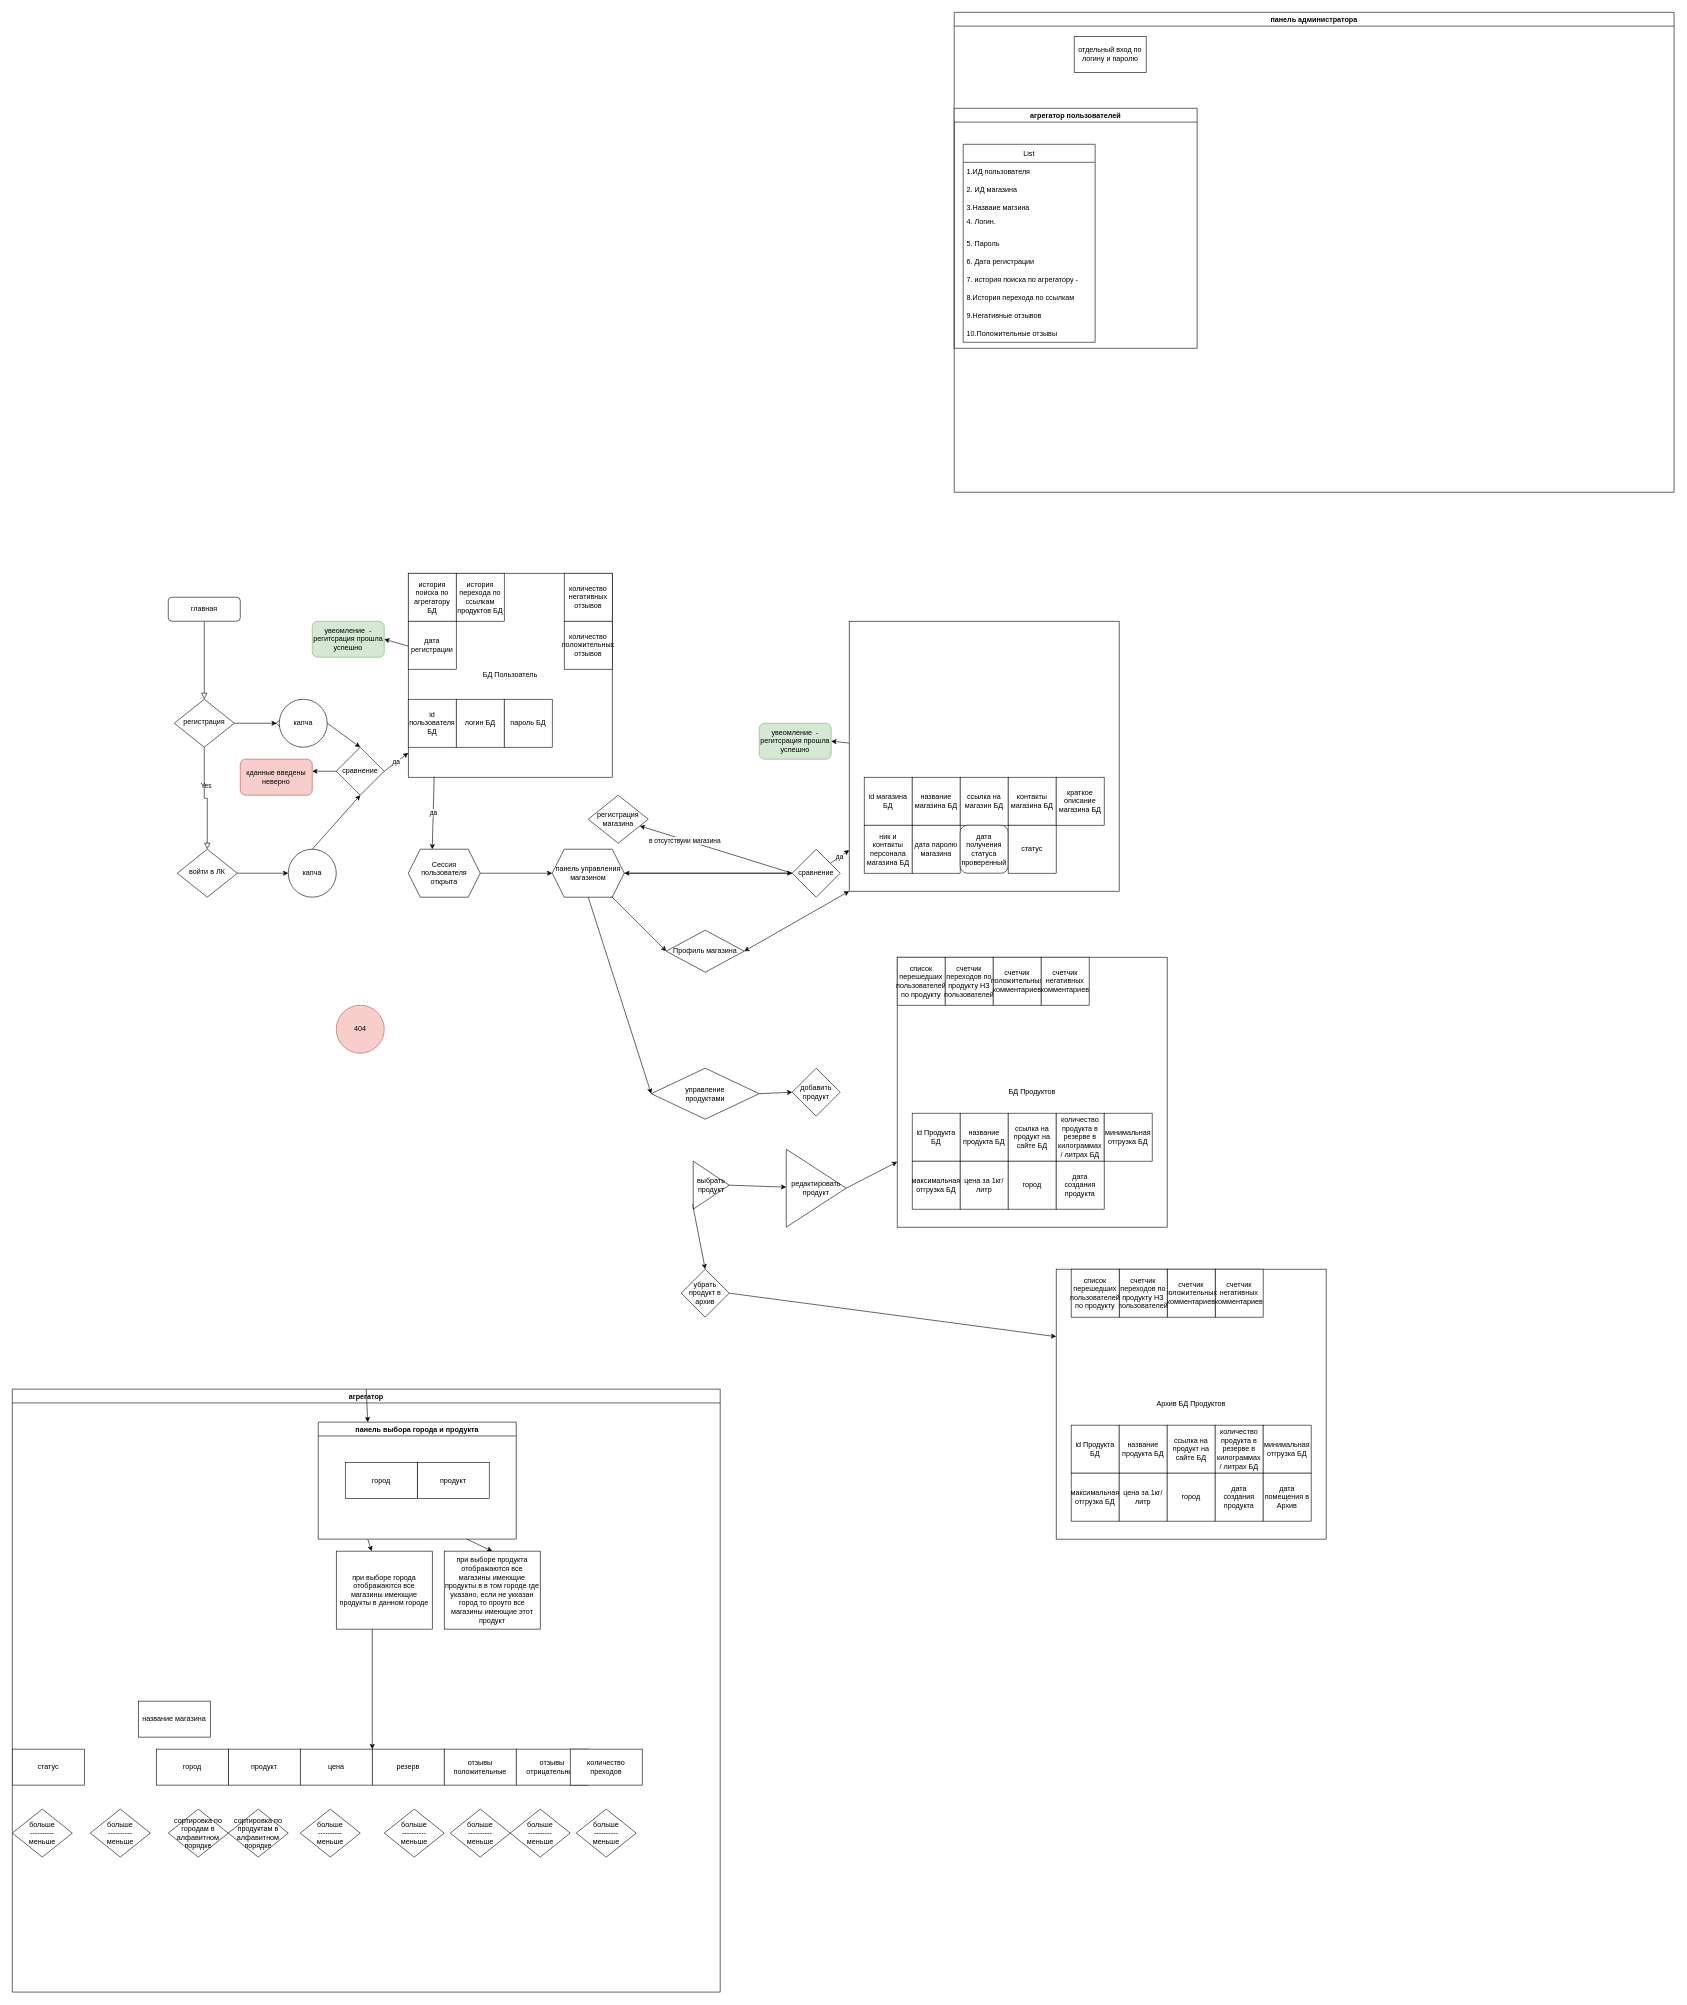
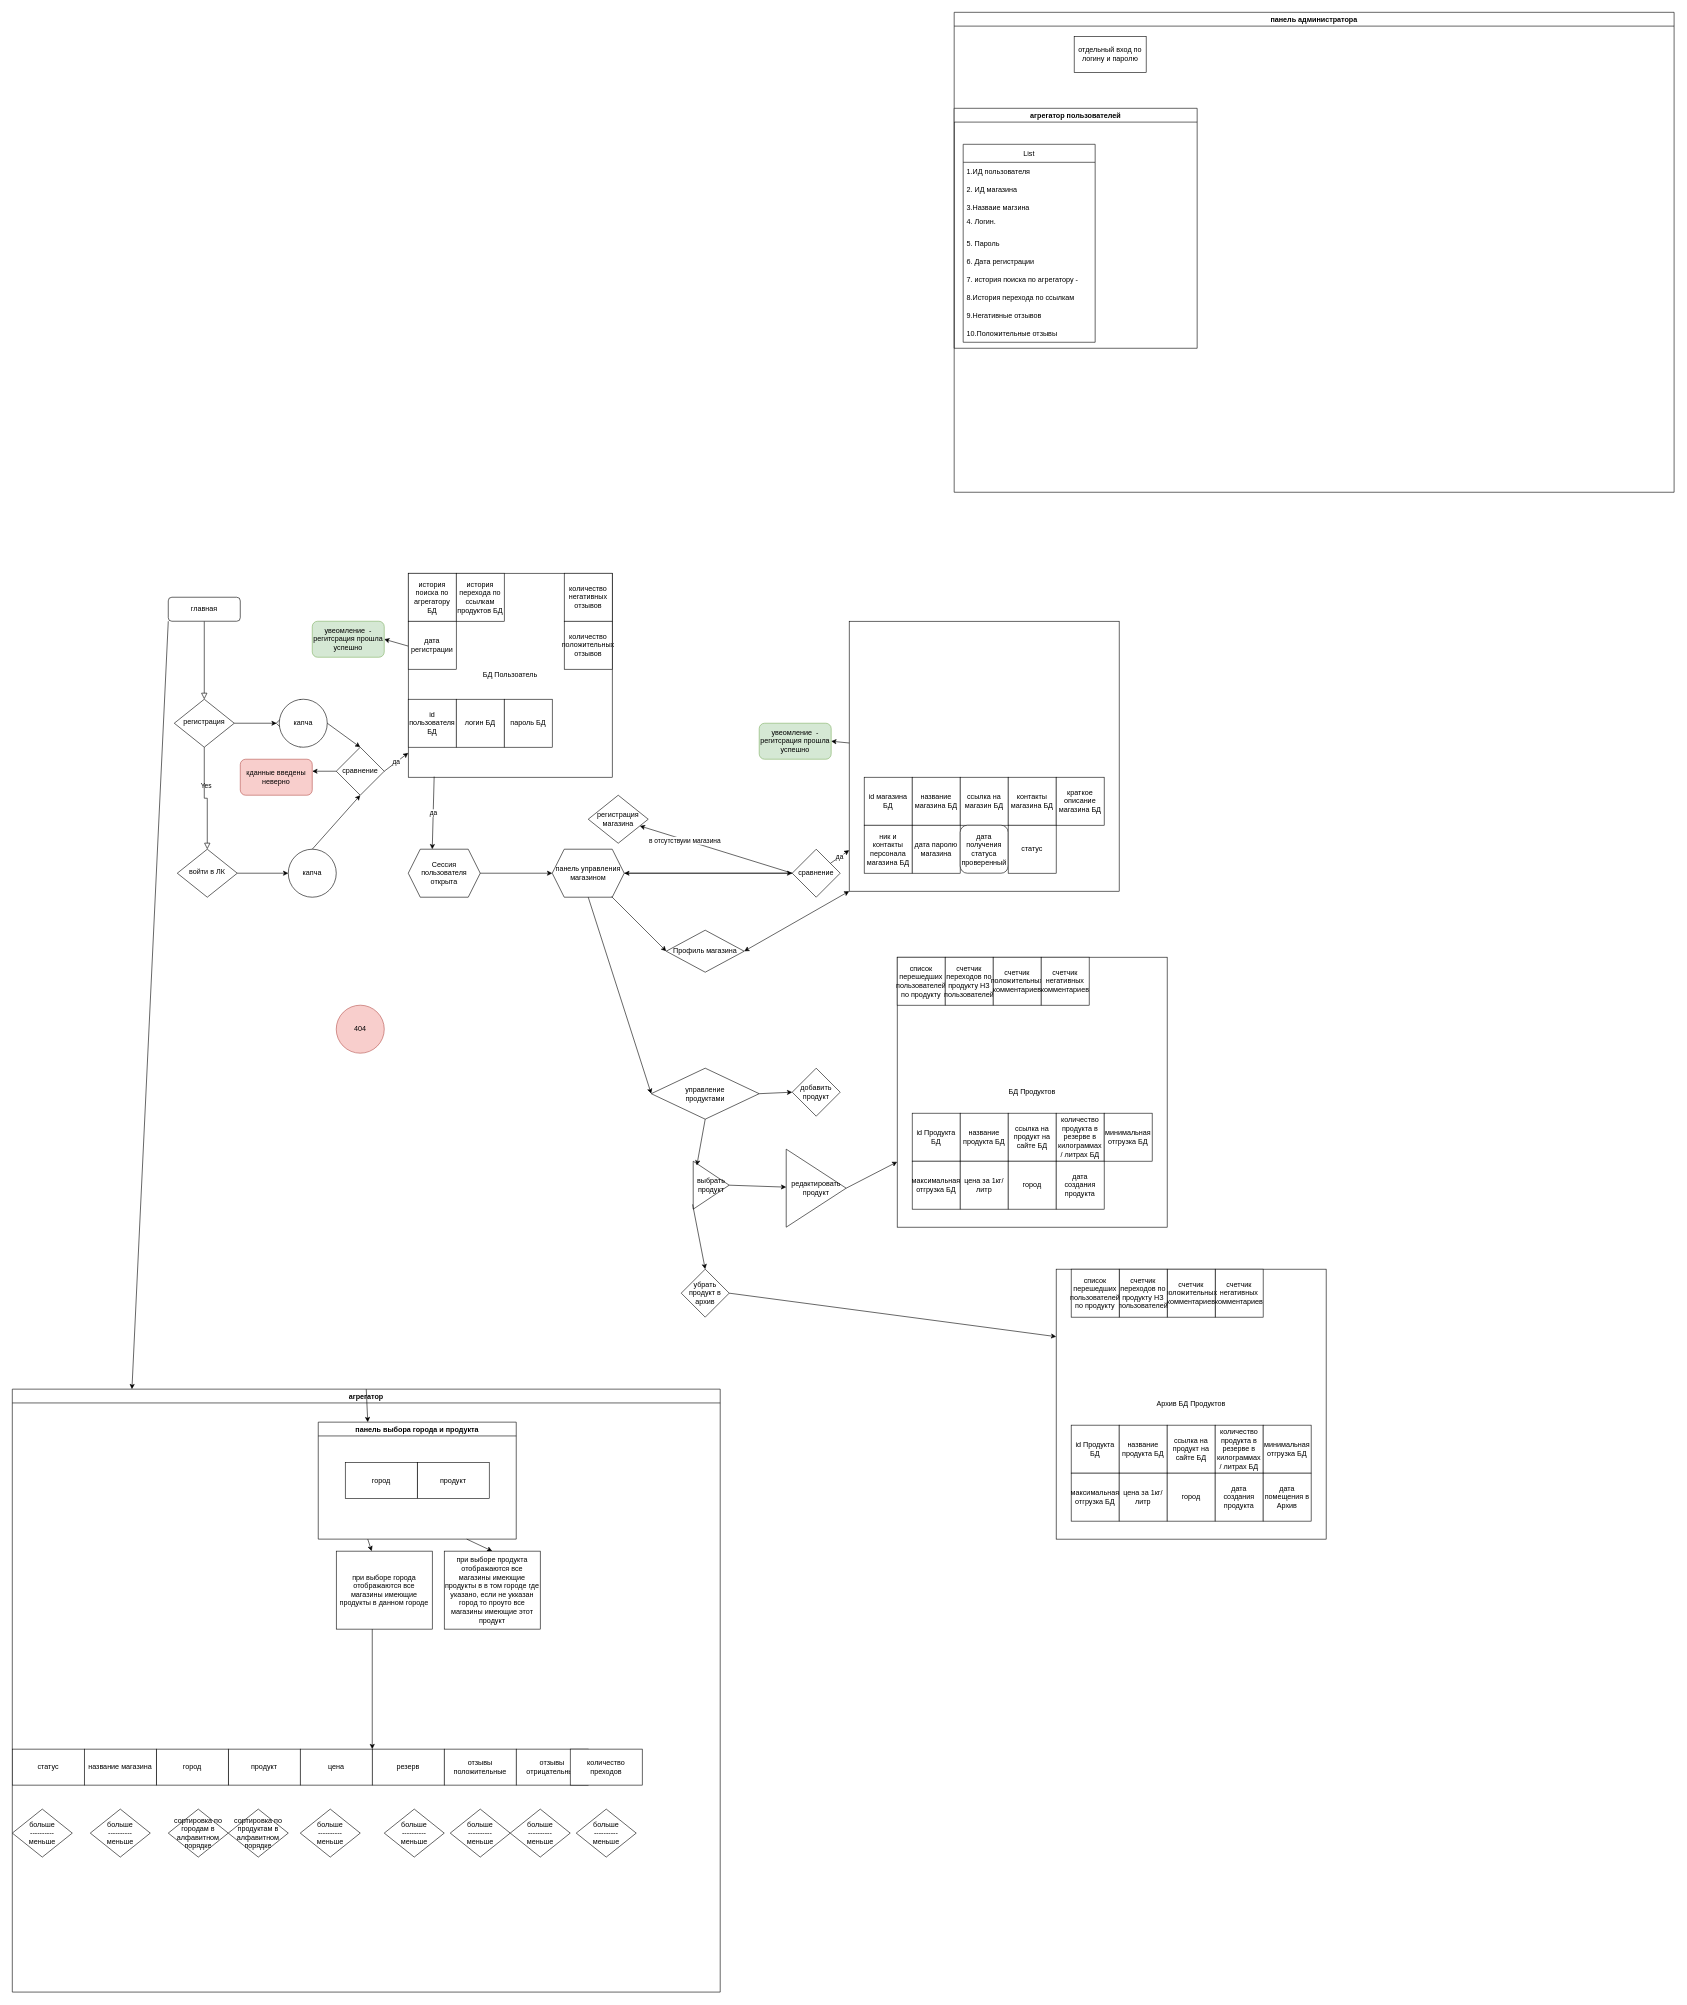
+ <mxCell id="91" value="" style="endArrow=classic;html=1;rounded=0;entryX=0.1;entryY=0.088;entryDx=0;entryDy=0;entryPerimeter=0;exitX=0.5;exitY=1;exitDx=0;exitDy=0;" edge="1" parent="1" source="43" target="90"><mxGeometry width="50" height="50" relative="1" as="geometry"><mxPoint y="1965" as="sourcePoint" x="1620" /><mxPoint x="1670" y="1915" as="targetPoint" /></mxGeometry></mxCell>
+ <mxCell id="124" value="" style="endArrow=classic;html=1;rounded=0;exitX=0;exitY=1;exitDx=0;exitDy=0;entryX=0.169;entryY=0;entryDx=0;entryDy=0;entryPerimeter=0;" edge="1" parent="1" source="3" target="96"><mxGeometry width="50" height="50" relative="1" as="geometry"><mxPoint x="320" y="2065" as="sourcePoint" /><mxPoint x="370" y="2015" as="targetPoint" /></mxGeometry></mxCell>
- <mxCell id="100" value="название магазина" style="rounded=0;whiteSpace=wrap;html=1;" vertex="1" parent="96"><mxGeometry x="210" y="520" width="120" height="60" as="geometry" /></mxCell>
+ <mxCell id="100" value="название магазина" style="rounded=0;whiteSpace=wrap;html=1;" vertex="1" parent="96"><mxGeometry x="120" y="600" width="120" height="60" as="geometry" /></mxCell>
